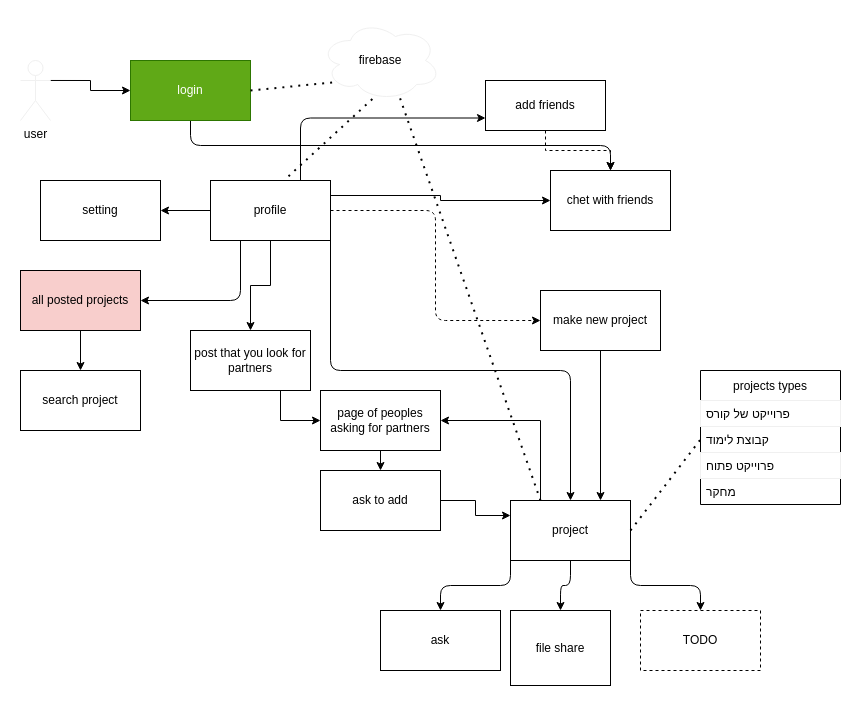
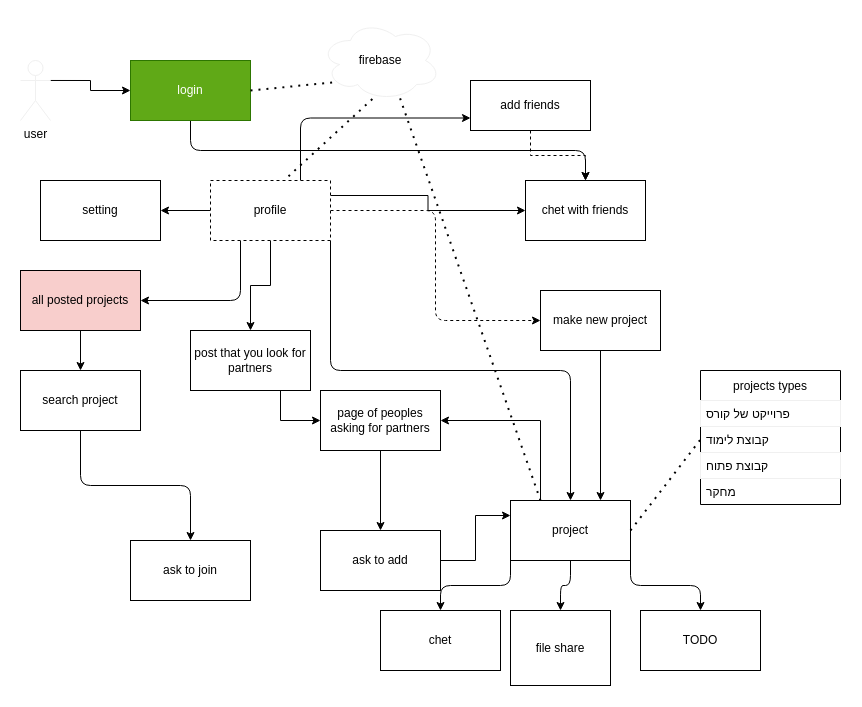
- <mxCell id="13" value="add friends" style="whiteSpace=wrap;html=1;" vertex="1" parent="1"><mxGeometry x="485" y="80" width="120" height="50" as="geometry" /></mxCell>
+ <mxCell id="13" value="add friends" style="whiteSpace=wrap;html=1;" vertex="1" parent="1"><mxGeometry x="470" y="80" width="120" height="50" as="geometry" /></mxCell>
- <mxCell id="30" value="chet with friends" style="rounded=0;whiteSpace=wrap;html=1;" vertex="1" parent="1"><mxGeometry x="550" y="170" width="120" height="60" as="geometry" /></mxCell>
+ <mxCell id="30" value="chet with friends" style="rounded=0;whiteSpace=wrap;html=1;" vertex="1" parent="1"><mxGeometry x="525" y="180" width="120" height="60" as="geometry" /></mxCell>
- <mxCell id="11" value="profile" style="whiteSpace=wrap;html=1;" vertex="1" parent="1"><mxGeometry x="210" y="180" width="120" height="60" as="geometry" /></mxCell>
+ <mxCell id="11" value="profile" style="whiteSpace=wrap;html=1;dashed=1;" vertex="1" parent="1"><mxGeometry x="210" y="180" width="120" height="60" as="geometry" /></mxCell>
- <mxCell id="40" value="פרוייקט פתוח" style="text;fillColor=none;align=left;verticalAlign=top;spacingLeft=4;spacingRight=4;overflow=hidden;rotatable=0;points=[[0,0.5],[1,0.5]];portConstraint=eastwest;strokeColor=#f0f0f0;" vertex="1" parent="37"><mxGeometry y="82" width="140" height="26" as="geometry" /></mxCell>
+ <mxCell id="40" value="קבוצת פתוח" style="text;fillColor=none;align=left;verticalAlign=top;spacingLeft=4;spacingRight=4;overflow=hidden;rotatable=0;points=[[0,0.5],[1,0.5]];portConstraint=eastwest;strokeColor=#f0f0f0;" vertex="1" parent="37"><mxGeometry y="82" width="140" height="26" as="geometry" /></mxCell>
+ <mxCell id="16" style="edgeStyle=orthogonalEdgeStyle;orthogonalLoop=1;jettySize=auto;html=1;exitX=0.5;exitY=1;exitDx=0;exitDy=0;" edge="1" parent="1" source="17" target="29"><mxGeometry relative="1" as="geometry" /></mxCell>
- <mxCell id="36" value="ask to add" style="rounded=0;whiteSpace=wrap;html=1;" vertex="1" parent="1"><mxGeometry x="320" y="470" width="120" height="60" as="geometry" /></mxCell>
+ <mxCell id="36" value="ask to add" style="rounded=0;whiteSpace=wrap;html=1;" vertex="1" parent="1"><mxGeometry x="320" y="530" width="120" height="60" as="geometry" /></mxCell>
+ <mxCell id="29" value="ask to join" style="whiteSpace=wrap;html=1;" vertex="1" parent="1"><mxGeometry x="130" y="540" width="120" height="60" as="geometry" /></mxCell>
- <mxCell id="26" value="ask" style="whiteSpace=wrap;html=1;" vertex="1" parent="1"><mxGeometry x="380" y="610" width="120" height="60" as="geometry" /></mxCell>
+ <mxCell id="26" value="chet" style="whiteSpace=wrap;html=1;" vertex="1" parent="1"><mxGeometry x="380" y="610" width="120" height="60" as="geometry" /></mxCell>
- <mxCell id="28" value="TODO" style="whiteSpace=wrap;html=1;dashed=1;" vertex="1" parent="1"><mxGeometry x="640" y="610" width="120" height="60" as="geometry" /></mxCell>
+ <mxCell id="28" value="TODO" style="whiteSpace=wrap;html=1;" vertex="1" parent="1"><mxGeometry x="640" y="610" width="120" height="60" as="geometry" /></mxCell>
